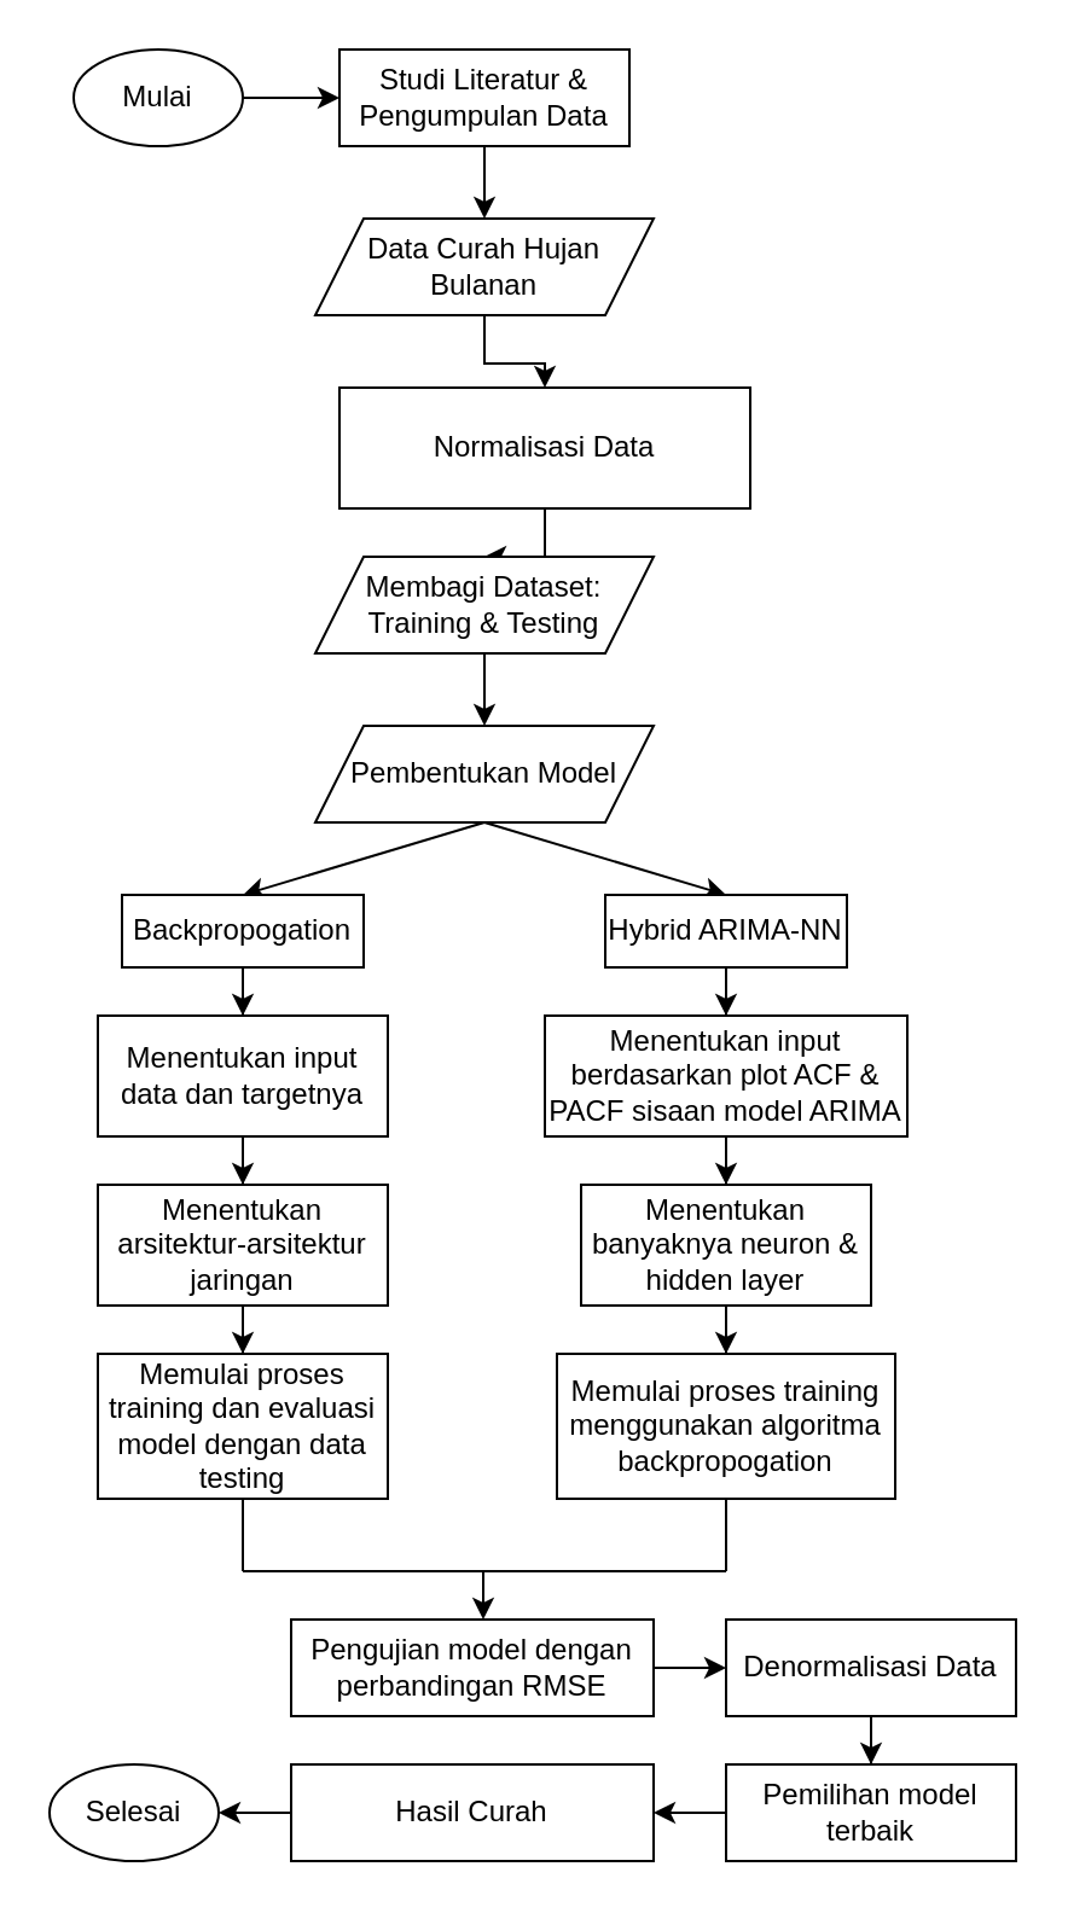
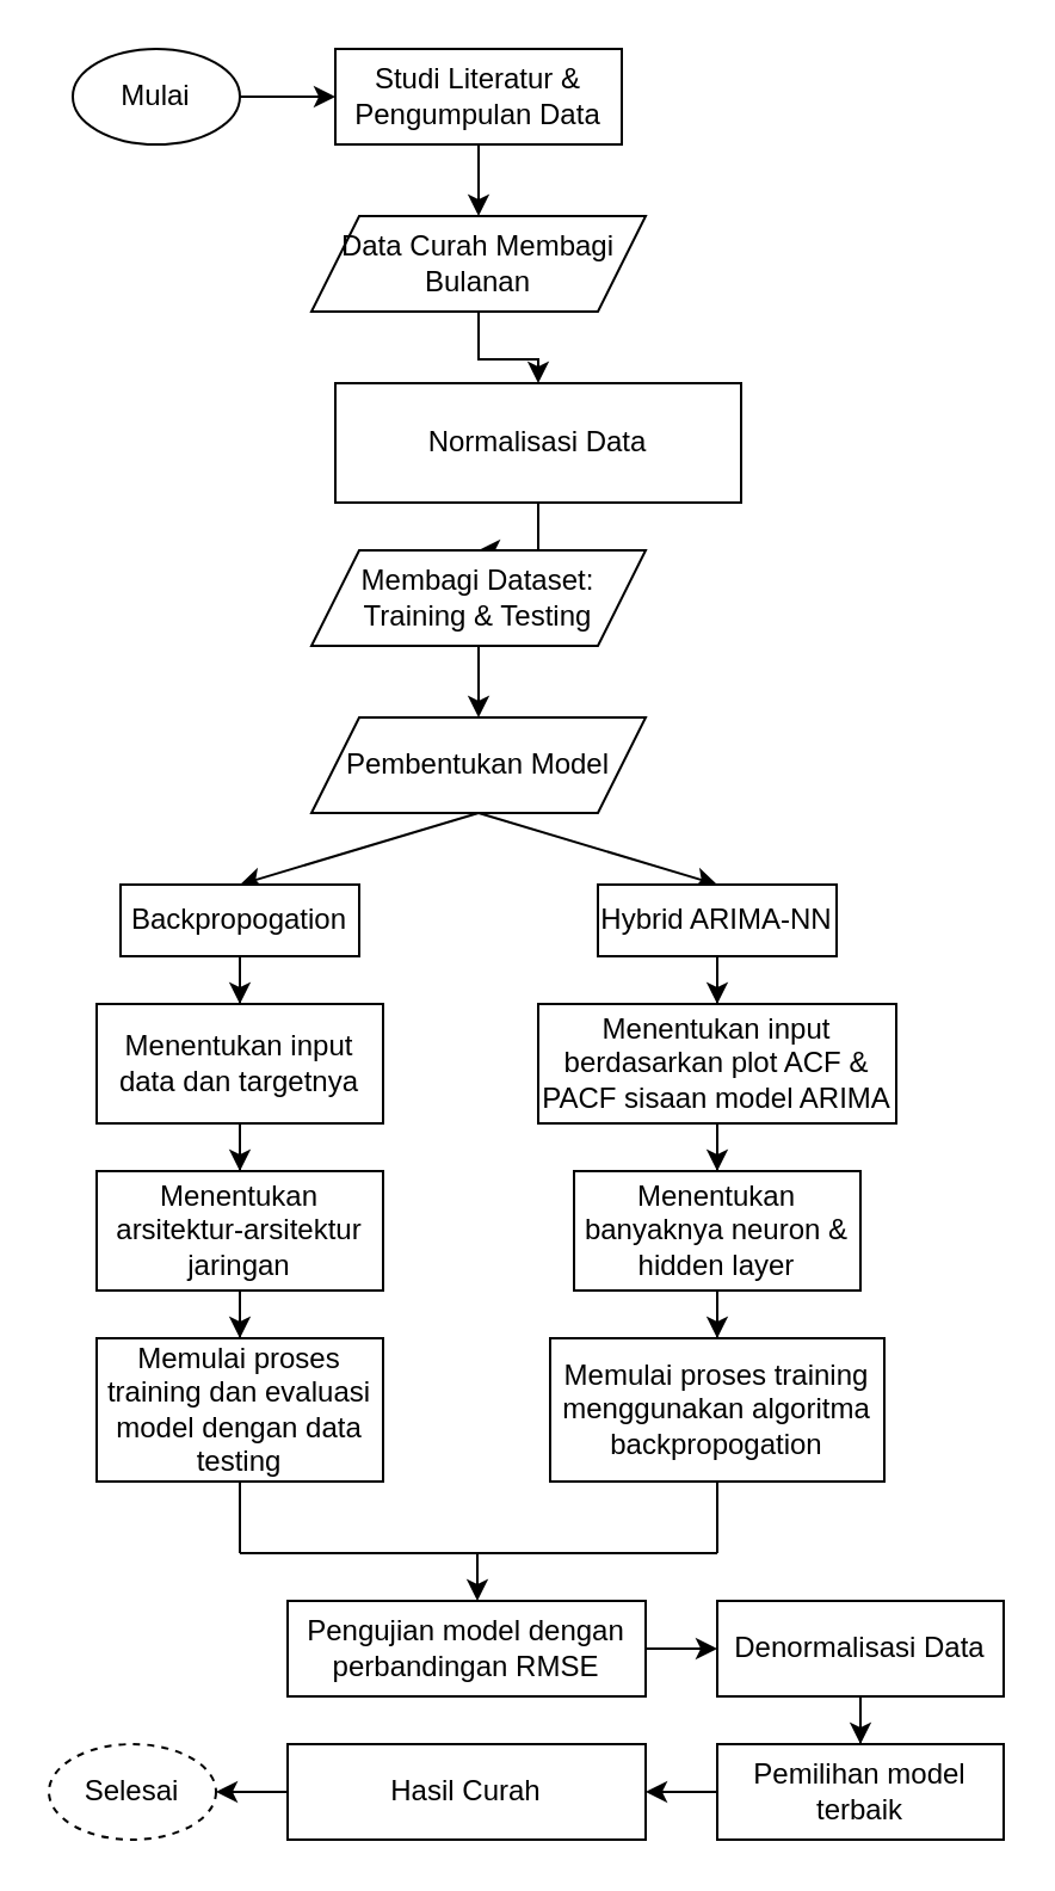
- <mxCell id="7" value="Data Curah Hujan Bulanan" style="shape=parallelogram;perimeter=parallelogramPerimeter;whiteSpace=wrap;html=1;fixedSize=1;" vertex="1" parent="1"><mxGeometry x="130" y="90" width="140" height="40" as="geometry" /></mxCell>
+ <mxCell id="7" value="Data Curah Membagi Bulanan" style="shape=parallelogram;perimeter=parallelogramPerimeter;whiteSpace=wrap;html=1;fixedSize=1;" vertex="1" parent="1"><mxGeometry x="130" y="90" width="140" height="40" as="geometry" /></mxCell>
- <mxCell id="41" value="Selesai" style="ellipse;whiteSpace=wrap;html=1;" vertex="1" parent="1"><mxGeometry x="20" y="730" width="70" height="40" as="geometry" /></mxCell>
+ <mxCell id="41" value="Selesai" style="ellipse;whiteSpace=wrap;html=1;dashed=1;" vertex="1" parent="1"><mxGeometry x="20" y="730" width="70" height="40" as="geometry" /></mxCell>
